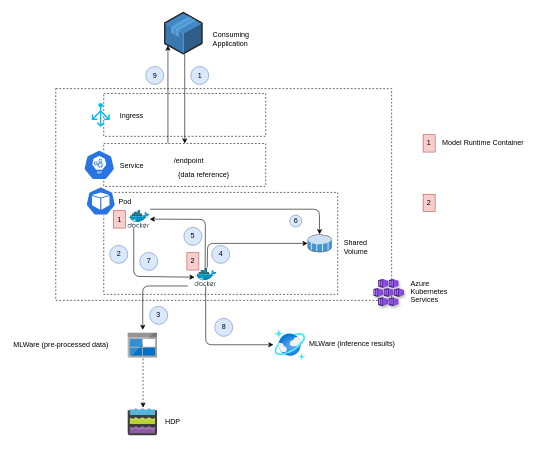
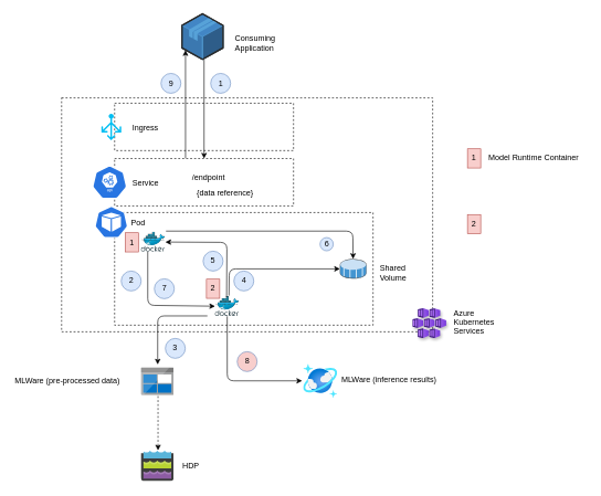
- <mxCell id="38" value="8" style="ellipse;whiteSpace=wrap;fillColor=#dae8fc;strokeColor=#6c8ebf;" parent="1" vertex="1"><mxGeometry x="357.5" y="530" width="30" height="30" as="geometry" /></mxCell>
+ <mxCell id="38" value="8" style="ellipse;whiteSpace=wrap;fillColor=#f8cecc;strokeColor=#6c8ebf;" parent="1" vertex="1"><mxGeometry x="357.5" y="530" width="30" height="30" as="geometry" /></mxCell>
